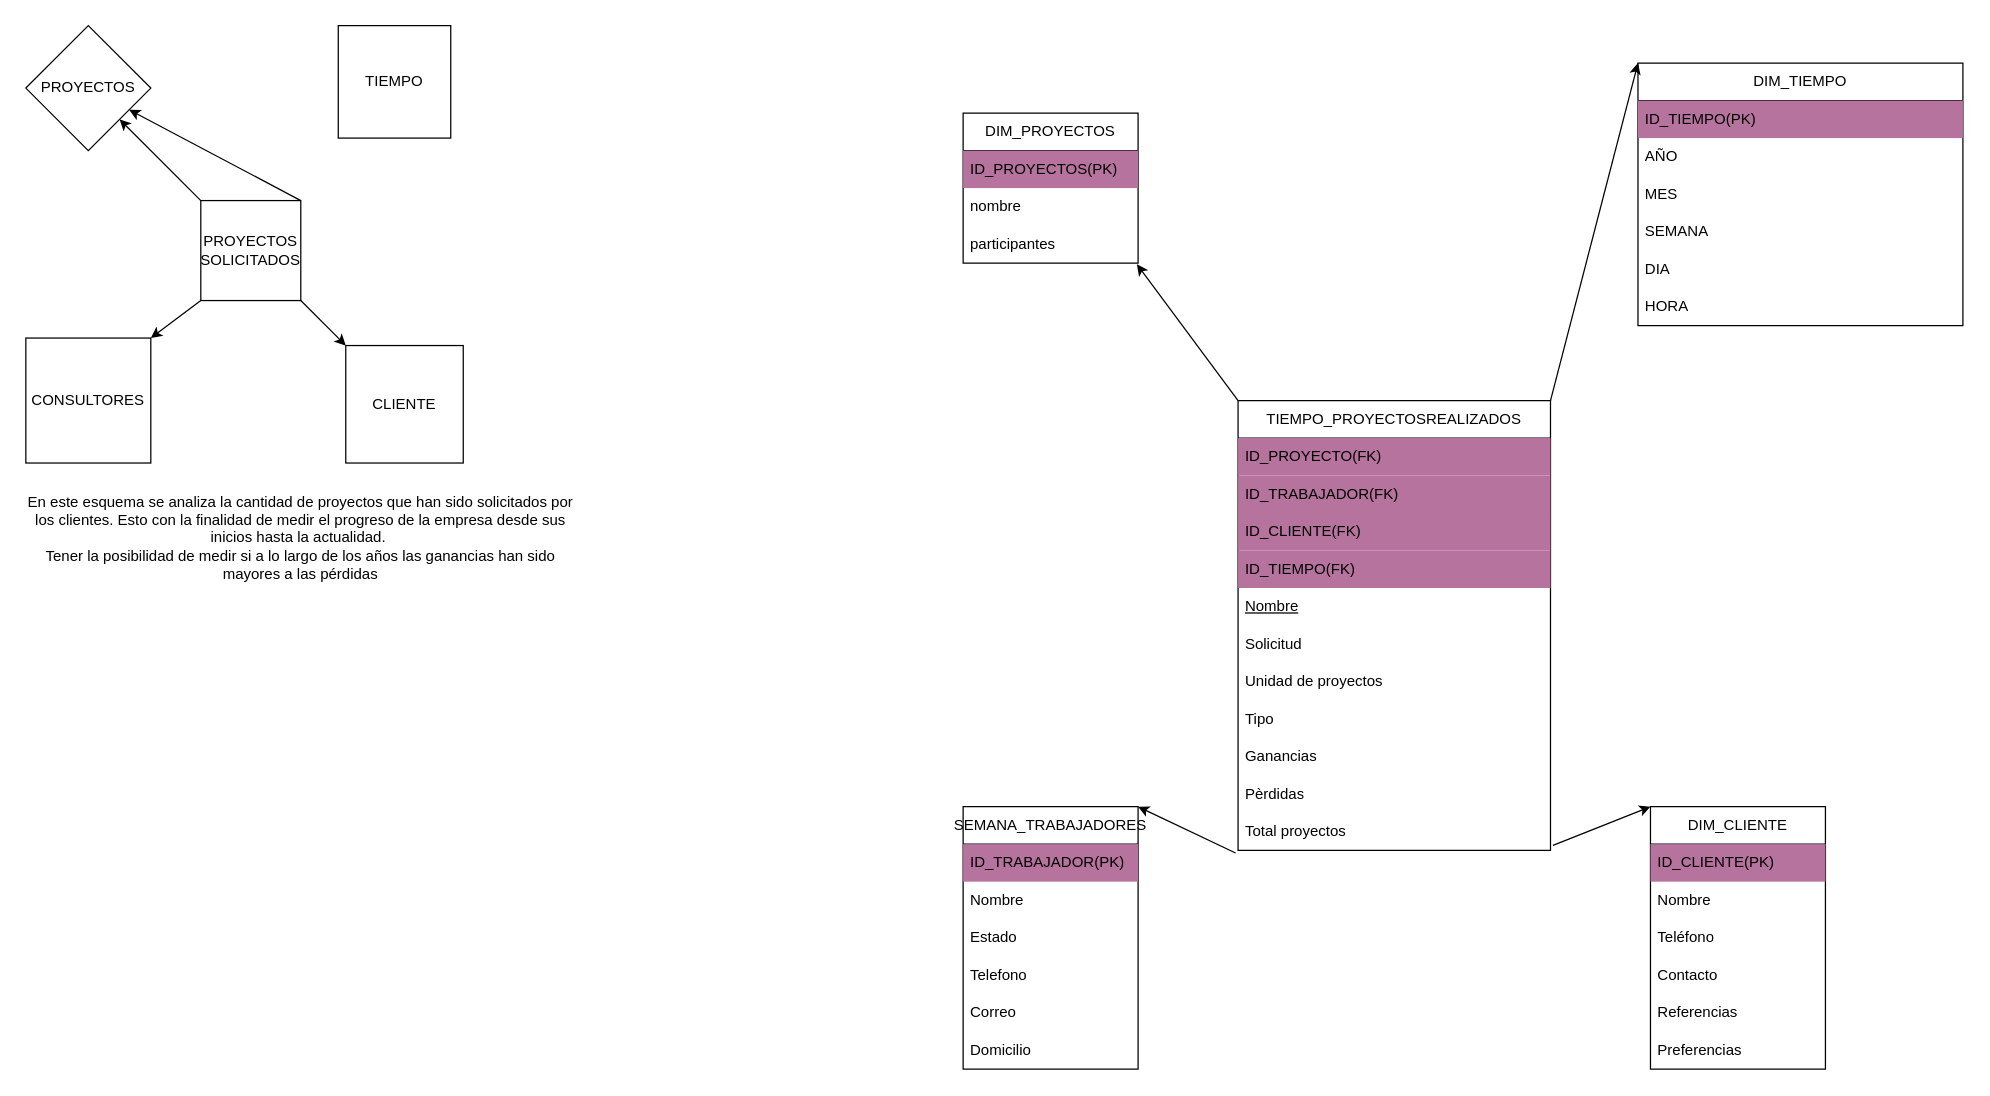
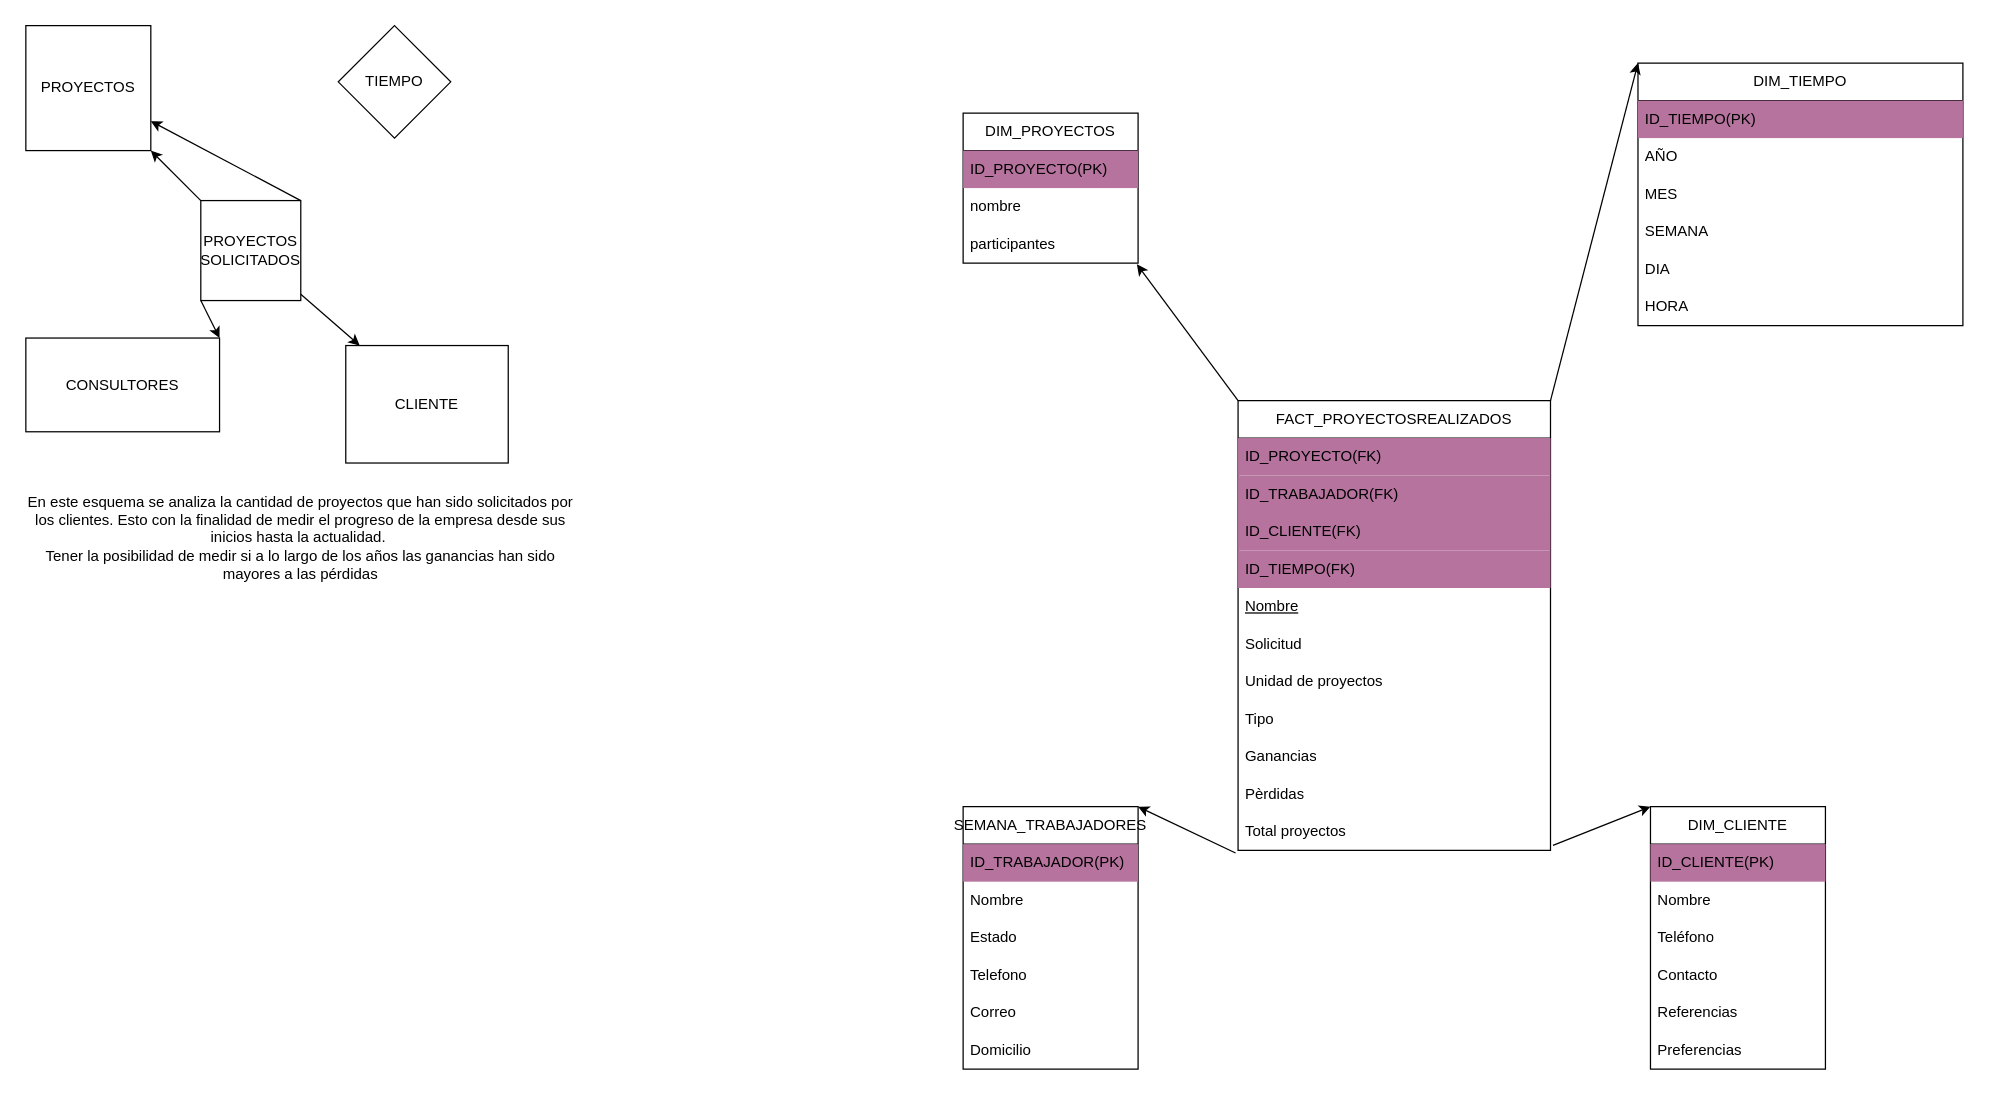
- <mxCell id="3" value="TIEMPO" style="whiteSpace=wrap;html=1;aspect=fixed;" parent="1" vertex="1"><mxGeometry x="270" width="90" height="90" as="geometry" y="20" /></mxCell>
+ <mxCell id="3" value="TIEMPO" style="rhombus;whiteSpace=wrap;html=1;aspect=fixed;" parent="1" vertex="1"><mxGeometry x="270" width="90" height="90" as="geometry" y="20" /></mxCell>
- <mxCell id="5" value="PROYECTOS" style="rhombus;whiteSpace=wrap;html=1;aspect=fixed;" parent="1" vertex="1"><mxGeometry x="20" width="100" height="100" as="geometry" y="20" /></mxCell>
+ <mxCell id="5" value="PROYECTOS" style="whiteSpace=wrap;html=1;aspect=fixed;" parent="1" vertex="1"><mxGeometry x="20" width="100" height="100" as="geometry" y="20" /></mxCell>
- <mxCell id="43" value="ID_PROYECTOS(PK)" style="text;strokeColor=none;fillColor=#B5739D;align=left;verticalAlign=middle;spacingLeft=4;spacingRight=4;overflow=hidden;points=[[0,0.5],[1,0.5]];portConstraint=eastwest;rotatable=0;whiteSpace=wrap;html=1;" parent="42" vertex="1"><mxGeometry y="30" width="140" height="30" as="geometry" /></mxCell>
+ <mxCell id="43" value="ID_PROYECTO(PK)" style="text;strokeColor=none;fillColor=#B5739D;align=left;verticalAlign=middle;spacingLeft=4;spacingRight=4;overflow=hidden;points=[[0,0.5],[1,0.5]];portConstraint=eastwest;rotatable=0;whiteSpace=wrap;html=1;" parent="42" vertex="1"><mxGeometry y="30" width="140" height="30" as="geometry" /></mxCell>
- <mxCell id="6" value="CONSULTORES" style="whiteSpace=wrap;html=1;aspect=fixed;" parent="1" vertex="1"><mxGeometry x="20" y="270" width="100" height="100" as="geometry" /></mxCell>
+ <mxCell id="6" value="CONSULTORES" style="whiteSpace=wrap;html=1;aspect=fixed;" parent="1" vertex="1"><mxGeometry x="20" y="270" width="155" height="75" as="geometry" /></mxCell>
- <mxCell id="4" value="CLIENTE" style="whiteSpace=wrap;html=1;aspect=fixed;" parent="1" vertex="1"><mxGeometry x="276" y="276" width="94" height="94" as="geometry" /></mxCell>
+ <mxCell id="4" value="CLIENTE" style="whiteSpace=wrap;html=1;aspect=fixed;" parent="1" vertex="1"><mxGeometry x="276" y="276" width="130" height="94" as="geometry" /></mxCell>
- <mxCell id="9" value="TIEMPO_PROYECTOSREALIZADOS" style="swimlane;fontStyle=0;childLayout=stackLayout;horizontal=1;startSize=30;horizontalStack=0;resizeParent=1;resizeParentMax=0;resizeLast=0;collapsible=1;marginBottom=0;whiteSpace=wrap;html=1;" parent="1" vertex="1"><mxGeometry x="990" y="320" width="250" height="360" as="geometry" /></mxCell>
+ <mxCell id="9" value="FACT_PROYECTOSREALIZADOS" style="swimlane;fontStyle=0;childLayout=stackLayout;horizontal=1;startSize=30;horizontalStack=0;resizeParent=1;resizeParentMax=0;resizeLast=0;collapsible=1;marginBottom=0;whiteSpace=wrap;html=1;" parent="1" vertex="1"><mxGeometry x="990" y="320" width="250" height="360" as="geometry" /></mxCell>
